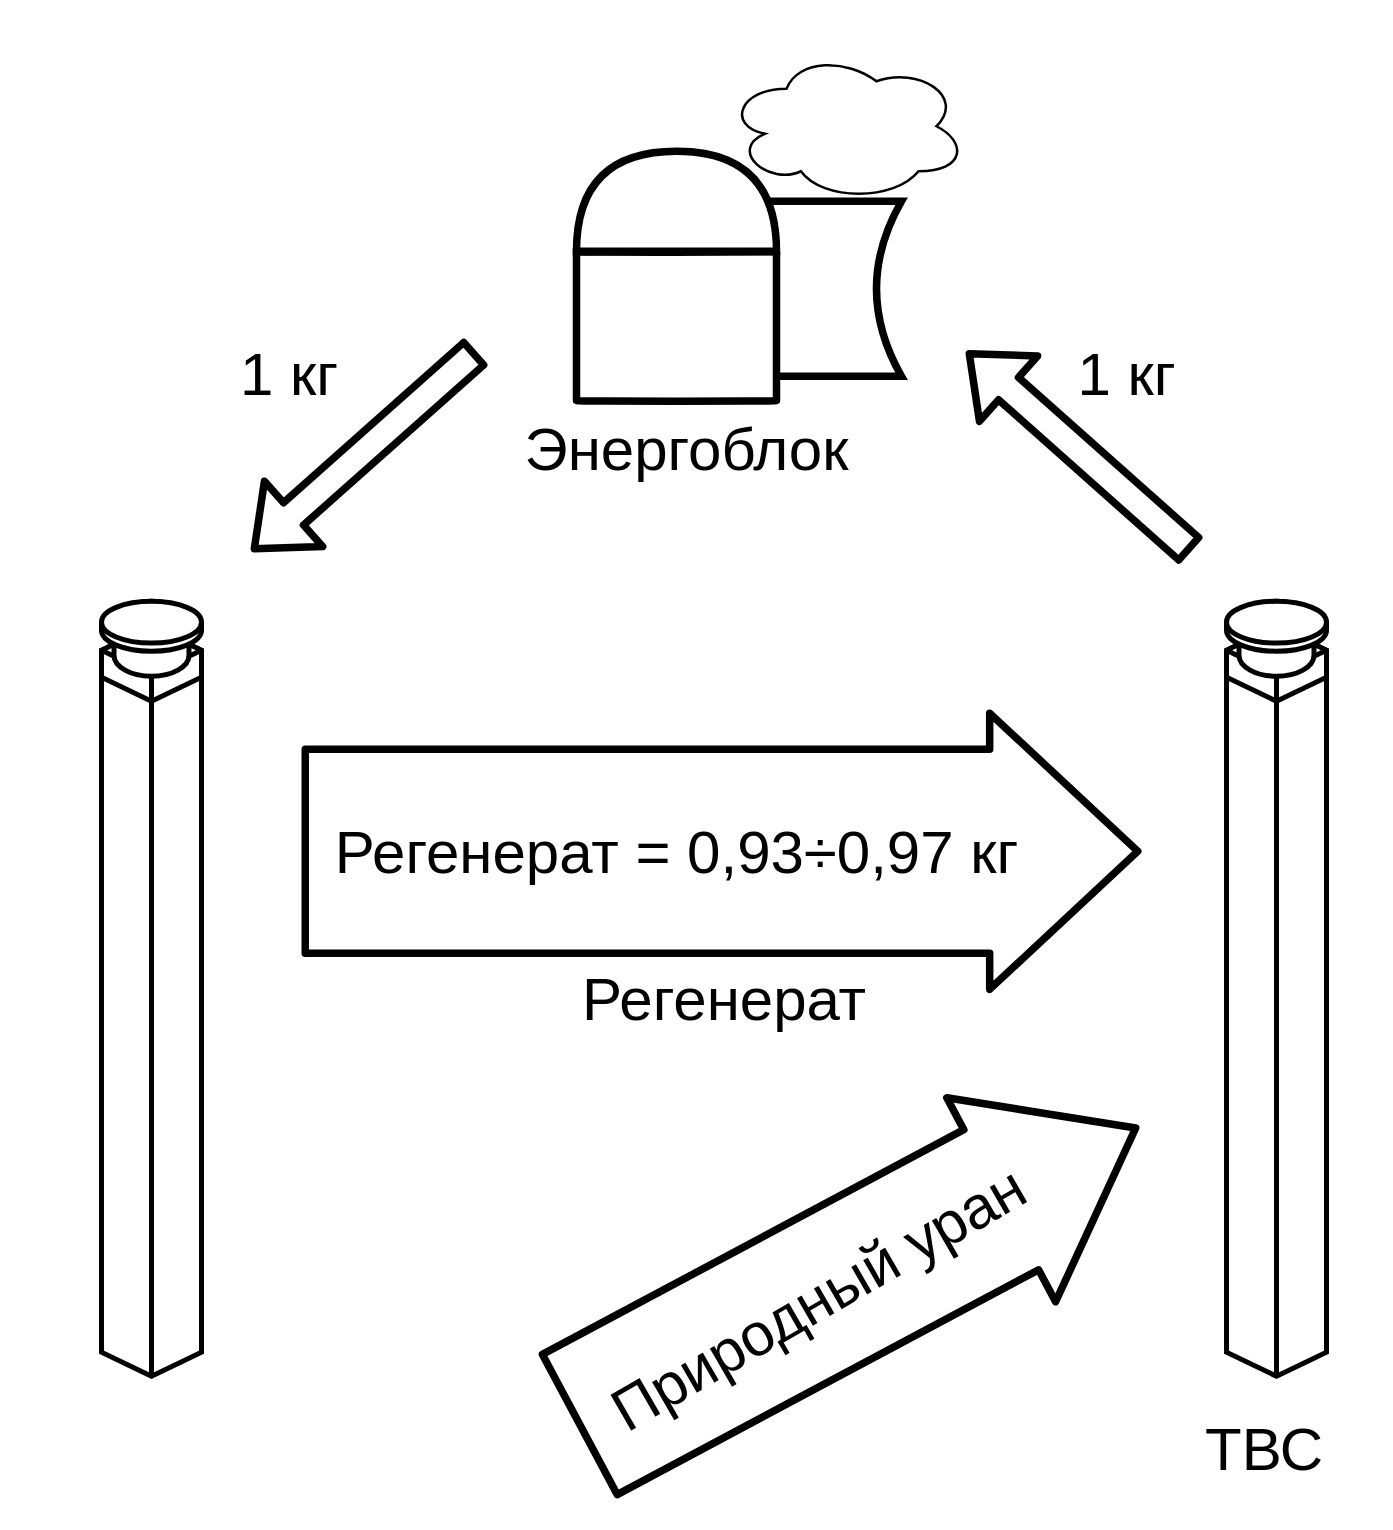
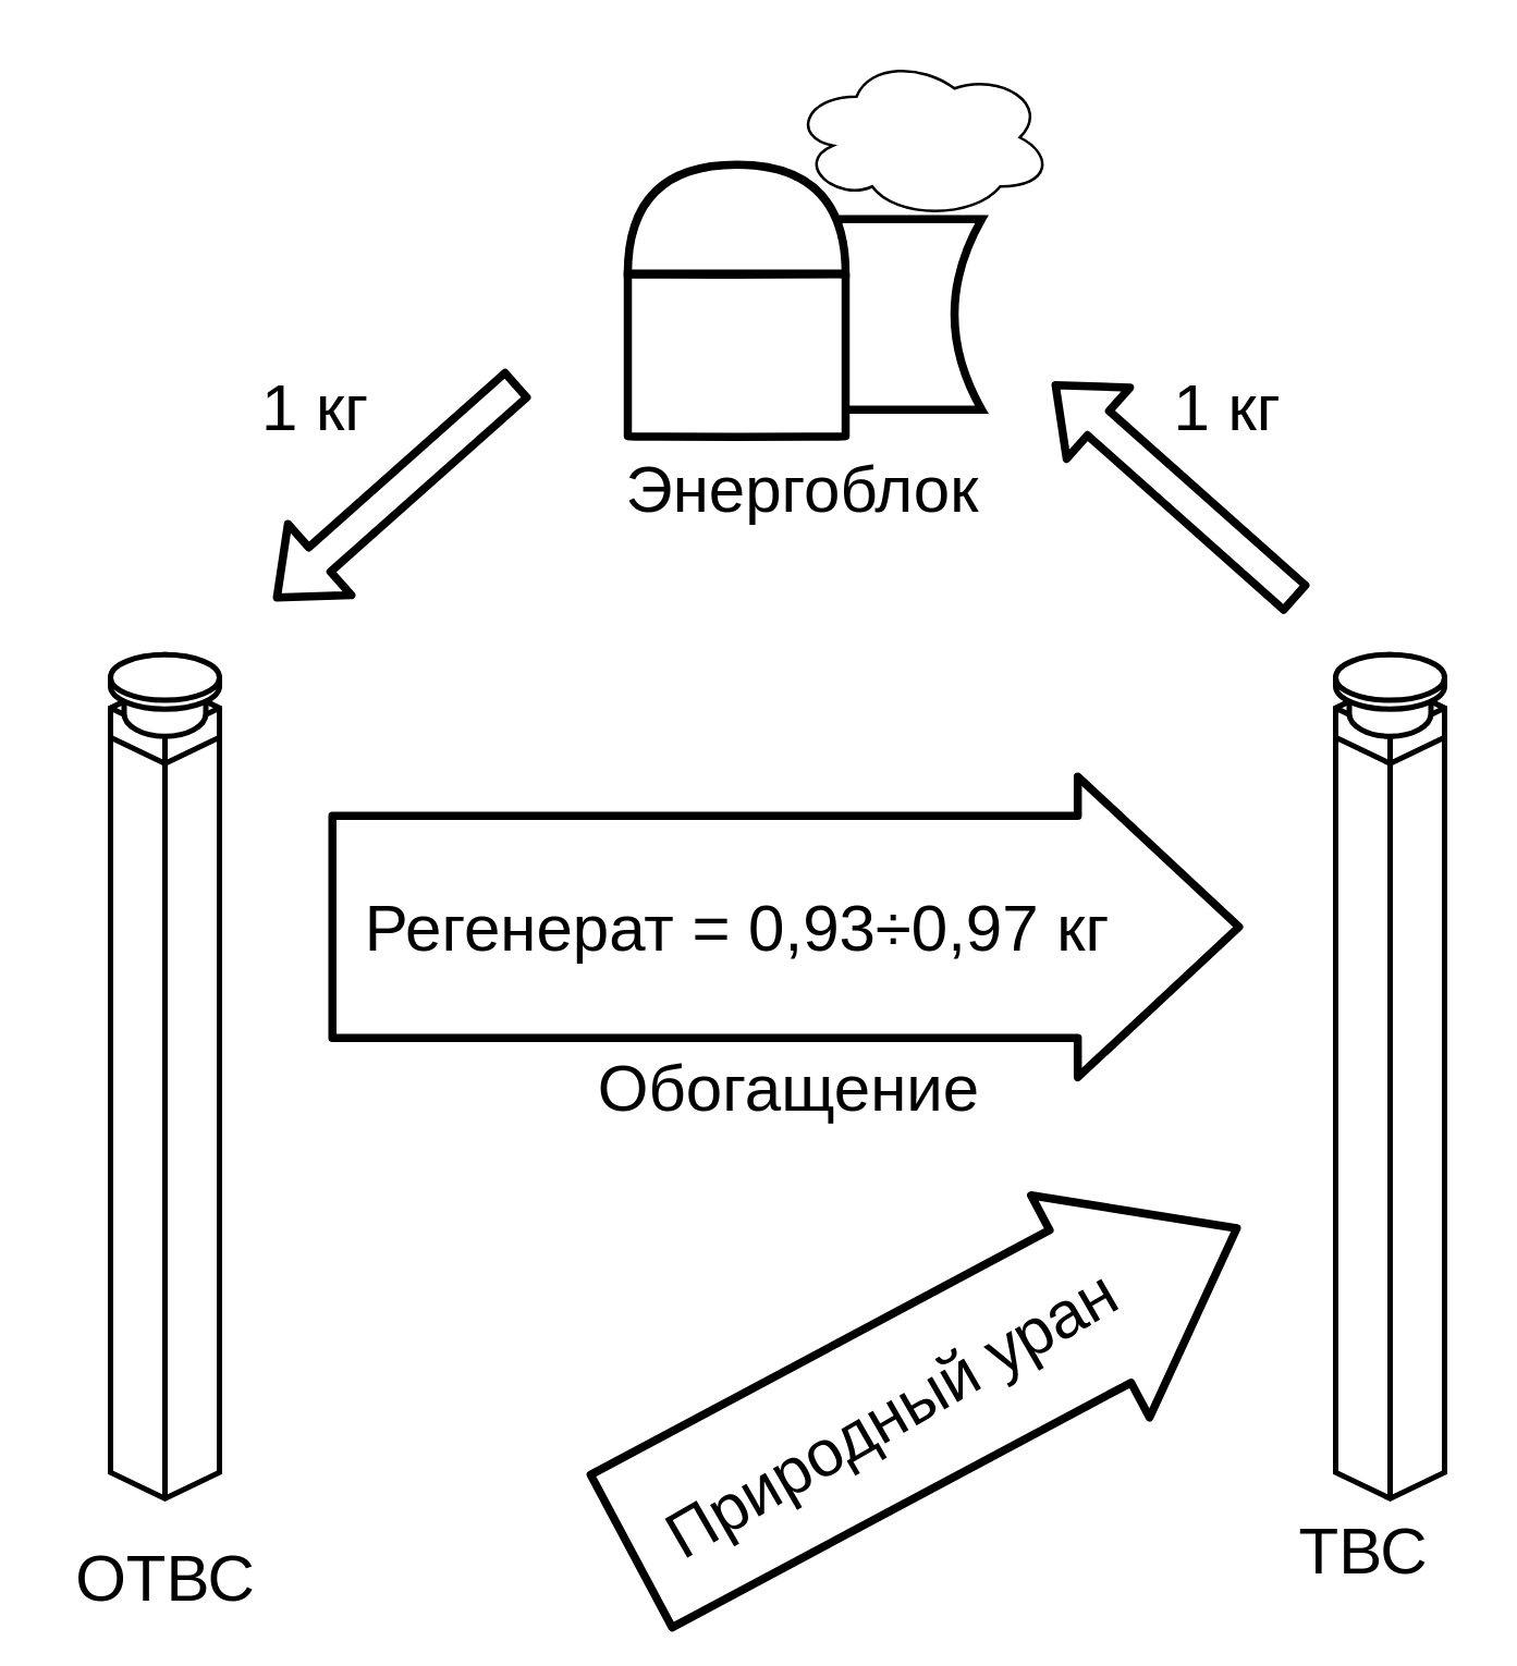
- <mxCell id="18" value="&lt;span style=&quot;font-size: 24px&quot;&gt;Энергоблок&lt;/span&gt;" style="text;html=1;align=center;verticalAlign=middle;resizable=0;points=[];autosize=1;strokeColor=none;fillColor=none;" parent="1" vertex="1"><mxGeometry x="199" y="170" width="150" height="20" as="geometry" /></mxCell>
+ <mxCell id="18" value="&lt;span style=&quot;font-size: 24px&quot;&gt;Энергоблок&lt;/span&gt;" style="text;html=1;align=center;verticalAlign=middle;resizable=0;points=[];autosize=1;strokeColor=none;fillColor=none;" parent="1" vertex="1"><mxGeometry x="219" y="170" width="150" height="20" as="geometry" /></mxCell>
- <mxCell id="23" value="&lt;span style=&quot;font-size: 24px&quot;&gt;Регенерат&lt;/span&gt;" style="text;html=1;align=center;verticalAlign=middle;resizable=0;points=[];autosize=1;strokeColor=none;fillColor=none;" parent="1" vertex="1"><mxGeometry x="209" y="390" width="160" height="20" as="geometry" /></mxCell>
+ <mxCell id="23" value="&lt;span style=&quot;font-size: 24px&quot;&gt;Обогащение&lt;/span&gt;" style="text;html=1;align=center;verticalAlign=middle;resizable=0;points=[];autosize=1;strokeColor=none;fillColor=none;" parent="1" vertex="1"><mxGeometry x="209" y="390" width="160" height="20" as="geometry" /></mxCell>
+ <mxCell id="16" value="&lt;font style=&quot;font-size: 24px&quot;&gt;ОТВС&lt;/font&gt;" style="text;html=1;align=center;verticalAlign=middle;resizable=0;points=[];autosize=1;strokeColor=none;fillColor=none;" parent="1" vertex="1"><mxGeometry x="20" y="570" width="80" height="20" as="geometry" /></mxCell>
- <mxCell id="17" value="&lt;font style=&quot;font-size: 24px&quot;&gt;ТВС&lt;/font&gt;" style="text;html=1;align=center;verticalAlign=middle;resizable=0;points=[];autosize=1;strokeColor=none;fillColor=none;" parent="1" vertex="1"><mxGeometry x="475" y="570" width="60" height="20" as="geometry" /></mxCell>
+ <mxCell id="17" value="&lt;font style=&quot;font-size: 24px&quot;&gt;ТВС&lt;/font&gt;" style="text;html=1;align=center;verticalAlign=middle;resizable=0;points=[];autosize=1;strokeColor=none;fillColor=none;" parent="1" vertex="1"><mxGeometry x="470" y="560" width="60" height="20" as="geometry" /></mxCell>
